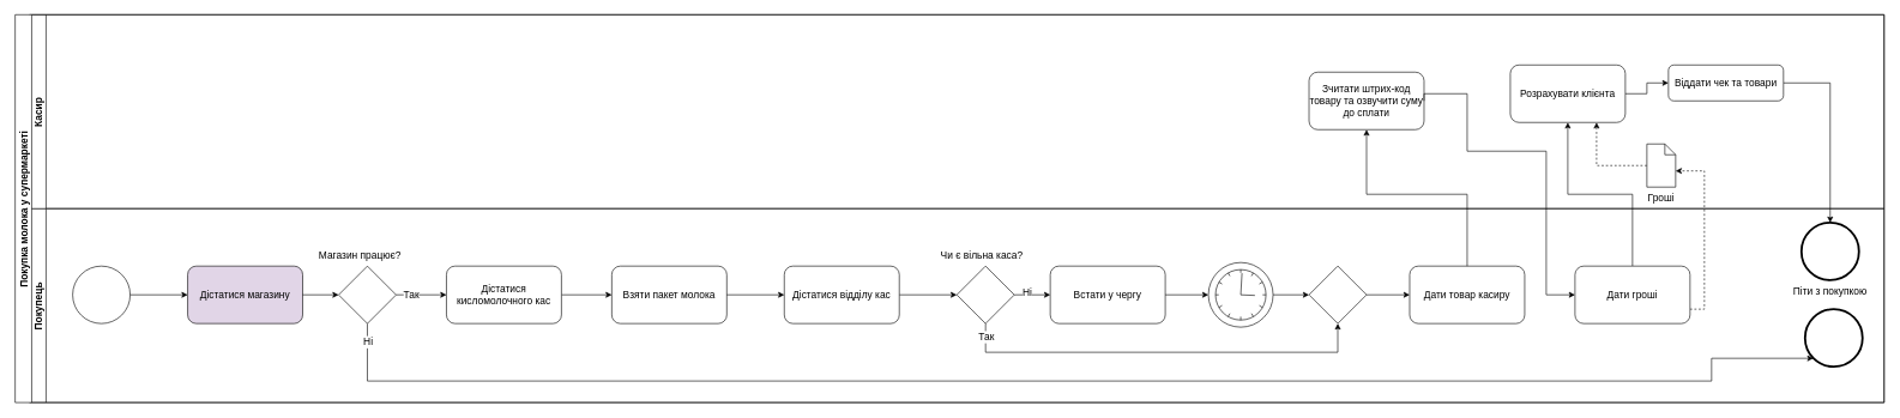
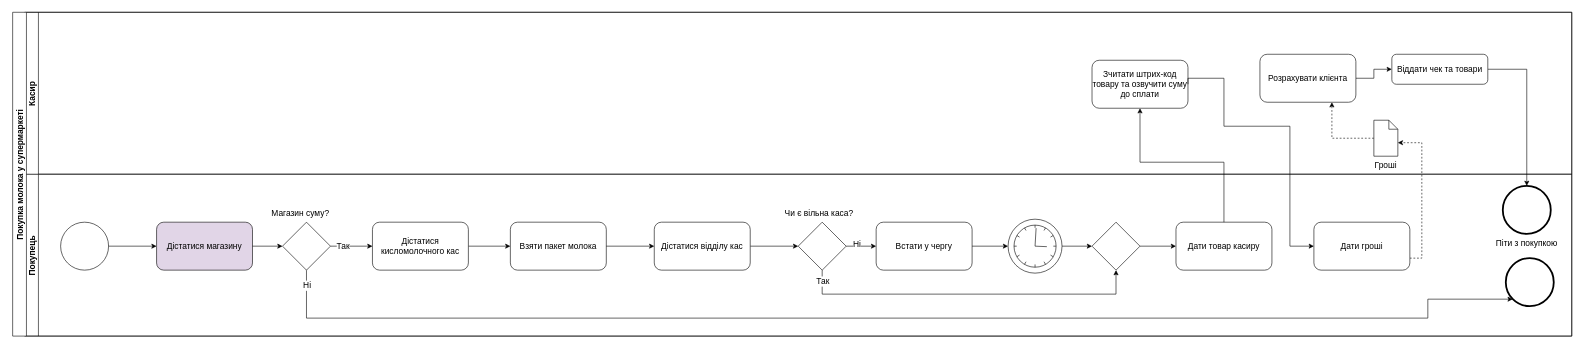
- <mxCell id="42" value="" style="edgeStyle=orthogonalEdgeStyle;rounded=0;orthogonalLoop=1;jettySize=auto;html=1;entryX=0.5;entryY=1;entryDx=0;entryDy=0;" parent="4" source="43" target="49" edge="1"><mxGeometry relative="1" as="geometry"><mxPoint x="2430" y="390" as="targetPoint" /></mxGeometry></mxCell>
- <mxCell id="12" value="&lt;font style=&quot;font-size: 14px&quot;&gt;Магазин працює?&lt;/font&gt;" style="text;html=1;strokeColor=none;fillColor=none;align=center;verticalAlign=middle;whiteSpace=wrap;rounded=0;" parent="4" vertex="1"><mxGeometry x="410" y="320" width="140" height="30" as="geometry" /></mxCell>
+ <mxCell id="12" value="&lt;font style=&quot;font-size: 14px&quot;&gt;Магазин суму?&lt;/font&gt;" style="text;html=1;strokeColor=none;fillColor=none;align=center;verticalAlign=middle;whiteSpace=wrap;rounded=0;" parent="4" vertex="1"><mxGeometry x="410" y="320" width="140" height="30" as="geometry" /></mxCell>
